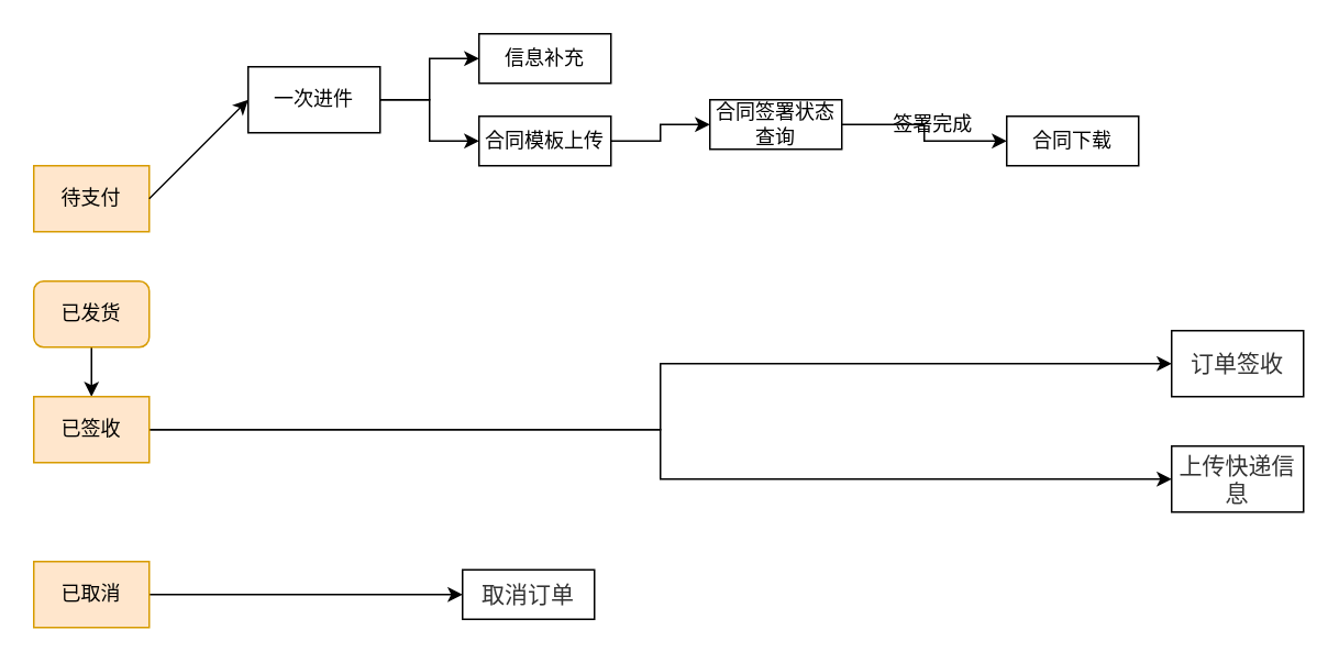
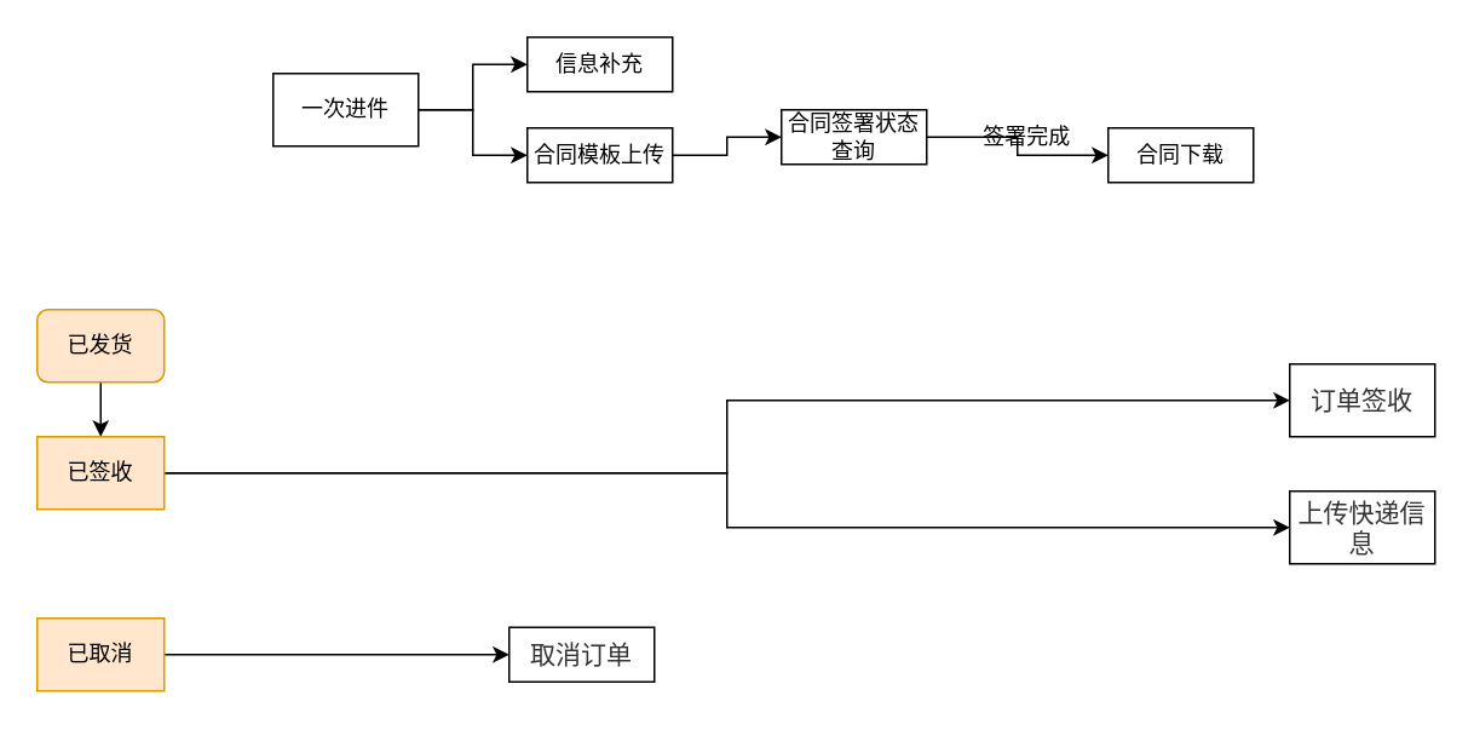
- <mxCell id="6" value="" style="endArrow=classic;html=1;rounded=0;entryX=0;entryY=0.5;entryDx=0;entryDy=0;exitX=1;exitY=0.5;exitDx=0;exitDy=0;" edge="1" parent="1" source="2" target="5"><mxGeometry width="50" height="50" relative="1" as="geometry"><mxPoint x="100" y="90" as="sourcePoint" /><mxPoint x="150" y="40" as="targetPoint" /></mxGeometry></mxCell>
- <mxCell id="2" value="待支付" style="whiteSpace=wrap;html=1;fillColor=#ffe6cc;strokeColor=#d79b00;" vertex="1" parent="1"><mxGeometry x="20" y="100" width="70" height="40" as="geometry" /></mxCell>
